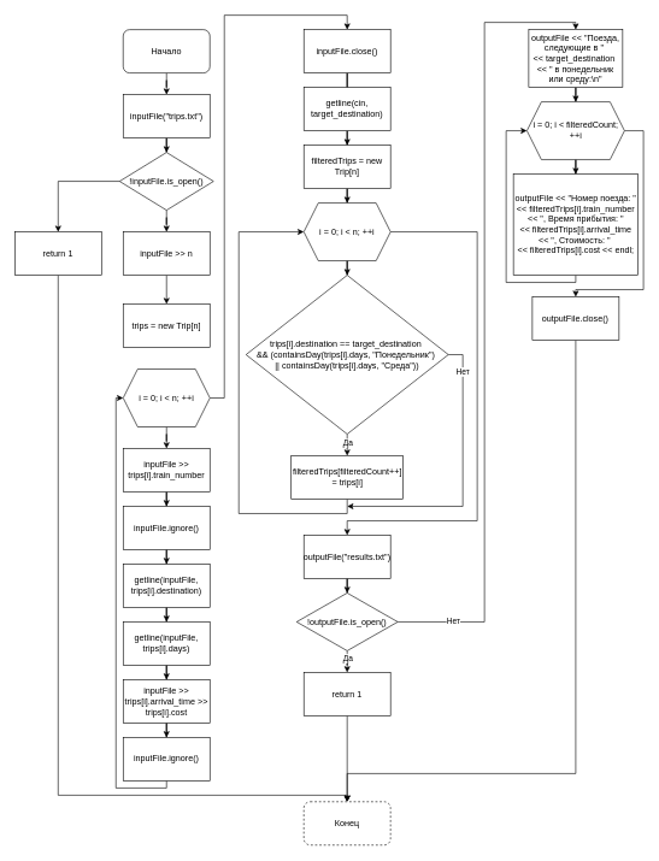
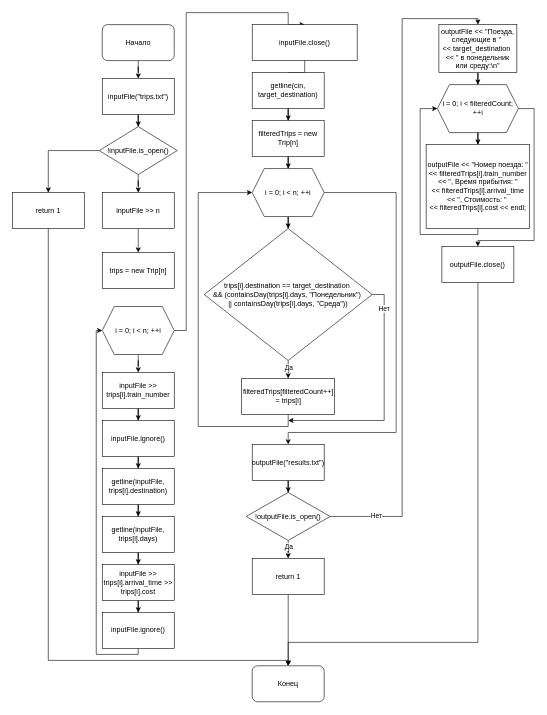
- <mxCell id="30" value="inputFile.close()" style="rounded=0;whiteSpace=wrap;html=1;" vertex="1" parent="1"><mxGeometry x="420" y="40" width="120" height="60" as="geometry" /></mxCell>
+ <mxCell id="30" value="inputFile.close()" style="rounded=0;whiteSpace=wrap;html=1;" vertex="1" parent="1"><mxGeometry x="420" y="40" width="175" height="60" as="geometry" /></mxCell>
- <mxCell id="63" value="Конец" style="rounded=1;whiteSpace=wrap;html=1;dashed=1;" vertex="1" parent="1"><mxGeometry x="420" y="1109" width="120" height="60" as="geometry" /></mxCell>
+ <mxCell id="63" value="Конец" style="rounded=1;whiteSpace=wrap;html=1;" vertex="1" parent="1"><mxGeometry x="420" y="1109" width="120" height="60" as="geometry" /></mxCell>
